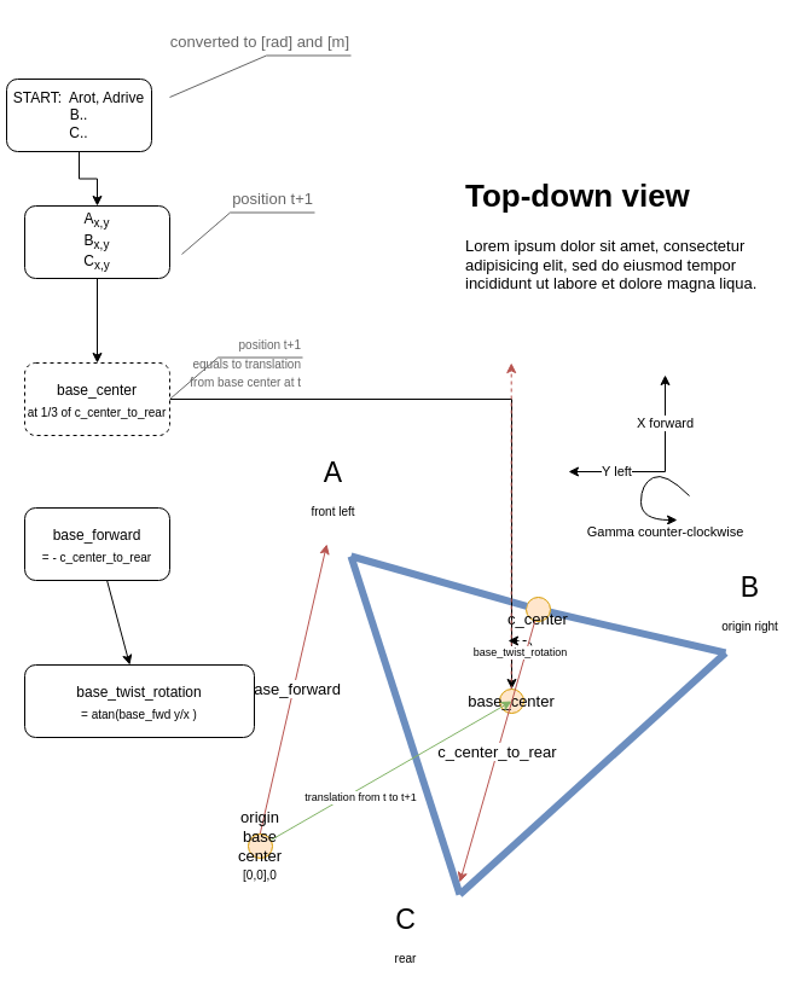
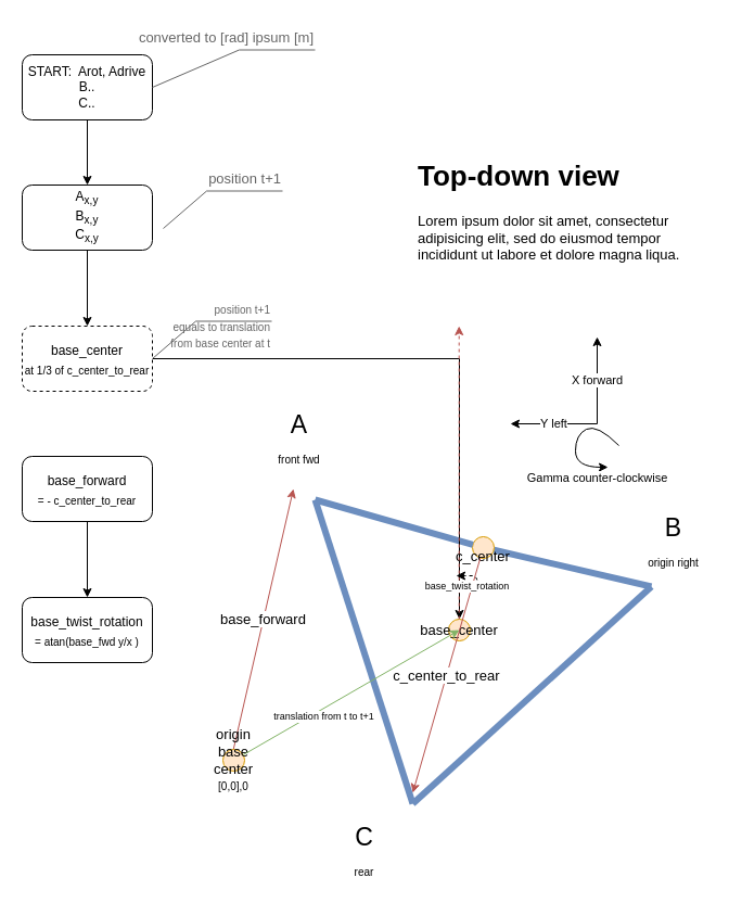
- <mxCell id="16" value="converted to [rad] and [m]" style="strokeWidth=1;shadow=0;dashed=0;align=center;html=1;shape=mxgraph.mockup.text.callout;linkText=;textSize=17;textColor=#666666;callDir=NE;callStyle=line;fontSize=13;fontColor=#666666;align=right;verticalAlign=top;strokeColor=#666666;" vertex="1" parent="1"><mxGeometry x="140" y="20" width="150" height="60" as="geometry" /></mxCell>
+ <mxCell id="16" value="converted to [rad] ipsum [m]" style="strokeWidth=1;shadow=0;dashed=0;align=center;html=1;shape=mxgraph.mockup.text.callout;linkText=;textSize=17;textColor=#666666;callDir=NE;callStyle=line;fontSize=13;fontColor=#666666;align=right;verticalAlign=top;strokeColor=#666666;" vertex="1" parent="1"><mxGeometry x="140" y="20" width="150" height="60" as="geometry" /></mxCell>
- <mxCell id="3" value="START:&amp;nbsp; Arot, Adrive&lt;br&gt;B..&lt;br&gt;C.." style="rounded=1;whiteSpace=wrap;html=1;" vertex="1" parent="1"><mxGeometry x="5" y="65" width="120" height="60" as="geometry" /></mxCell>
+ <mxCell id="3" value="START:&amp;nbsp; Arot, Adrive&lt;br&gt;B..&lt;br&gt;C.." style="rounded=1;whiteSpace=wrap;html=1;" vertex="1" parent="1"><mxGeometry x="20" y="50" width="120" height="60" as="geometry" /></mxCell>
- <mxCell id="10" value="A&lt;br style=&quot;font-size: 10px&quot;&gt;&lt;font style=&quot;font-size: 10px&quot;&gt;front left&lt;/font&gt;" style="text;html=1;align=center;verticalAlign=middle;resizable=0;points=[];autosize=1;fontSize=23;" vertex="1" parent="1"><mxGeometry x="250" y="370" width="50" height="70" as="geometry" /></mxCell>
+ <mxCell id="10" value="A&lt;br style=&quot;font-size: 10px&quot;&gt;&lt;font style=&quot;font-size: 10px&quot;&gt;front fwd&lt;/font&gt;" style="text;html=1;align=center;verticalAlign=middle;resizable=0;points=[];autosize=1;fontSize=23;" vertex="1" parent="1"><mxGeometry x="250" y="370" width="50" height="70" as="geometry" /></mxCell>
- <mxCell id="32" value="&lt;sub&gt;&lt;font style=&quot;font-size: 12px&quot;&gt;base_twist_rotation&lt;/font&gt;&lt;br&gt;= atan(base_fwd y/x )&lt;br&gt;&lt;/sub&gt;" style="rounded=1;whiteSpace=wrap;html=1;fontSize=12;" vertex="1" parent="1"><mxGeometry x="20" y="550" width="190" height="60" as="geometry" /></mxCell>
+ <mxCell id="32" value="&lt;sub&gt;&lt;font style=&quot;font-size: 12px&quot;&gt;base_twist_rotation&lt;/font&gt;&lt;br&gt;= atan(base_fwd y/x )&lt;br&gt;&lt;/sub&gt;" style="rounded=1;whiteSpace=wrap;html=1;fontSize=12;" vertex="1" parent="1"><mxGeometry x="20" y="550" width="120" height="60" as="geometry" /></mxCell>
- <mxCell id="12" value="C&lt;br&gt;&lt;span style=&quot;font-size: 10px&quot;&gt;rear&lt;/span&gt;" style="text;html=1;align=center;verticalAlign=middle;resizable=0;points=[];autosize=1;fontSize=23;" vertex="1" parent="1"><mxGeometry x="320" y="740" width="30" height="70" as="geometry" /></mxCell>
+ <mxCell id="12" value="C&lt;br&gt;&lt;span style=&quot;font-size: 10px&quot;&gt;rear&lt;/span&gt;" style="text;html=1;align=center;verticalAlign=middle;resizable=0;points=[];autosize=1;fontSize=23;" vertex="1" parent="1"><mxGeometry x="320" y="750" width="30" height="70" as="geometry" /></mxCell>
